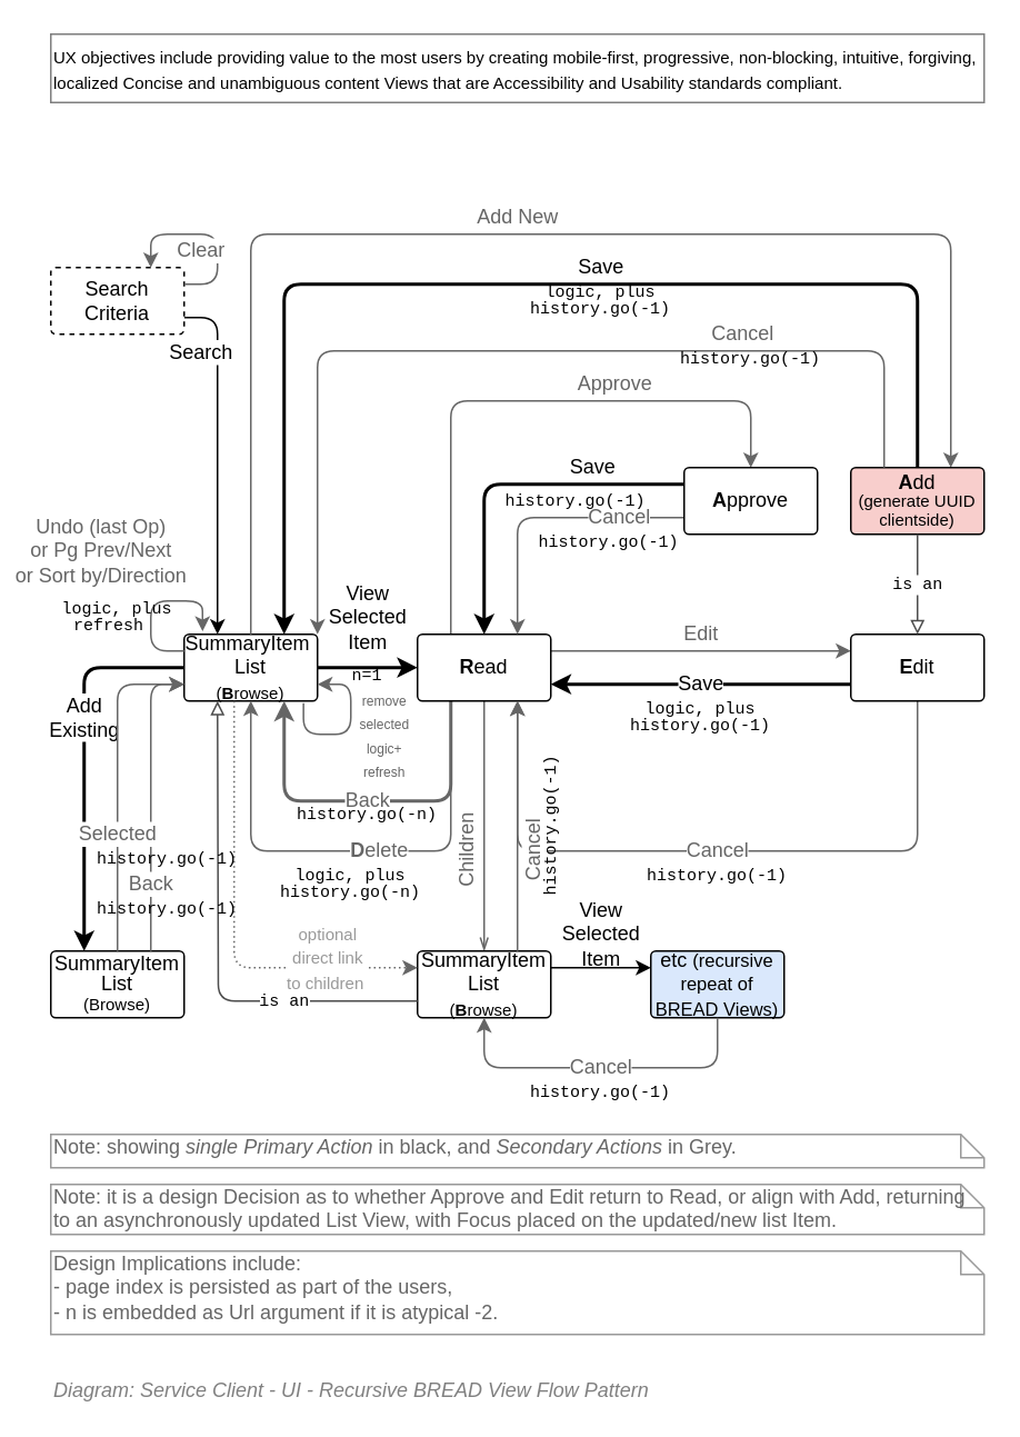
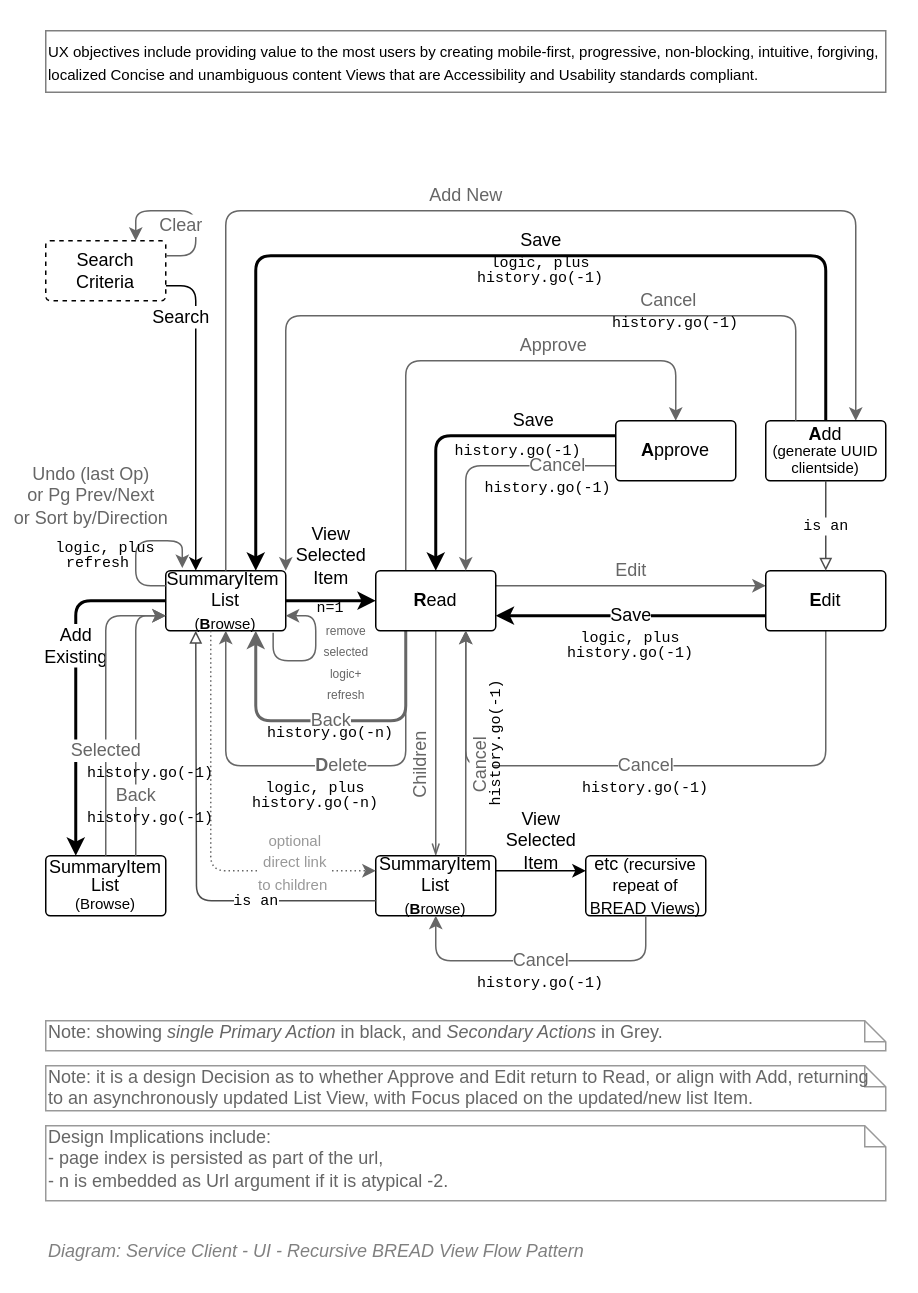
- <mxCell id="14" value="&lt;p style=&quot;line-height: 90%&quot;&gt;&lt;b&gt;A&lt;/b&gt;dd&lt;br&gt;&lt;font style=&quot;font-size: 10px ; line-height: 100%&quot;&gt;(generate UUID clientside)&lt;/font&gt;&lt;/p&gt;" style="rounded=1;whiteSpace=wrap;html=1;strokeWidth=1;fontSize=12;align=center;horizontal=1;verticalAlign=middle;arcSize=6;container=0;absoluteArcSize=1;recursiveResize=0;collapsible=0;fillColor=#f8cecc;" parent="1" vertex="1"><mxGeometry x="510" y="280" width="80" height="40" as="geometry" /></mxCell>
+ <mxCell id="14" value="&lt;p style=&quot;line-height: 90%&quot;&gt;&lt;b&gt;A&lt;/b&gt;dd&lt;br&gt;&lt;font style=&quot;font-size: 10px ; line-height: 100%&quot;&gt;(generate UUID clientside)&lt;/font&gt;&lt;/p&gt;" style="rounded=1;whiteSpace=wrap;html=1;strokeWidth=1;fontSize=12;align=center;horizontal=1;verticalAlign=middle;arcSize=6;container=0;absoluteArcSize=1;recursiveResize=0;collapsible=0;" parent="1" vertex="1"><mxGeometry x="510" y="280" width="80" height="40" as="geometry" /></mxCell>
- <mxCell id="16" value="etc &lt;font style=&quot;font-size: 11px&quot;&gt;(recursive repeat of BREAD Views)&lt;/font&gt;" style="rounded=1;whiteSpace=wrap;html=1;strokeWidth=1;fontSize=12;align=center;horizontal=1;verticalAlign=middle;arcSize=6;container=0;absoluteArcSize=1;recursiveResize=0;collapsible=0;fillColor=#dae8fc;" parent="1" vertex="1"><mxGeometry x="390" y="570" width="80" height="40" as="geometry"><mxRectangle x="140" y="150" width="50" height="20" as="alternateBounds" /></mxGeometry></mxCell>
+ <mxCell id="16" value="etc &lt;font style=&quot;font-size: 11px&quot;&gt;(recursive repeat of BREAD Views)&lt;/font&gt;" style="rounded=1;whiteSpace=wrap;html=1;strokeWidth=1;fontSize=12;align=center;horizontal=1;verticalAlign=middle;arcSize=6;container=0;absoluteArcSize=1;recursiveResize=0;collapsible=0;" parent="1" vertex="1"><mxGeometry x="390" y="570" width="80" height="40" as="geometry"><mxRectangle x="140" y="150" width="50" height="20" as="alternateBounds" /></mxGeometry></mxCell>
- <mxCell id="34" value="Design Implications include: &lt;br&gt;- page index is persisted as part of the users, &lt;br&gt;- n is embedded as Url argument if it is atypical -2." style="shape=note;whiteSpace=wrap;html=1;size=14;verticalAlign=top;align=left;spacingTop=-6;fontFamily=Helvetica;fontSize=12;fontColor=#666666;gradientColor=none;strokeColor=#999999;" parent="1" vertex="1"><mxGeometry x="30" y="750" width="560" height="50" as="geometry" /></mxCell>
+ <mxCell id="34" value="Design Implications include: &lt;br&gt;- page index is persisted as part of the url, &lt;br&gt;- n is embedded as Url argument if it is atypical -2." style="shape=note;whiteSpace=wrap;html=1;size=14;verticalAlign=top;align=left;spacingTop=-6;fontFamily=Helvetica;fontSize=12;fontColor=#666666;gradientColor=none;strokeColor=#999999;" parent="1" vertex="1"><mxGeometry x="30" y="750" width="560" height="50" as="geometry" /></mxCell>
